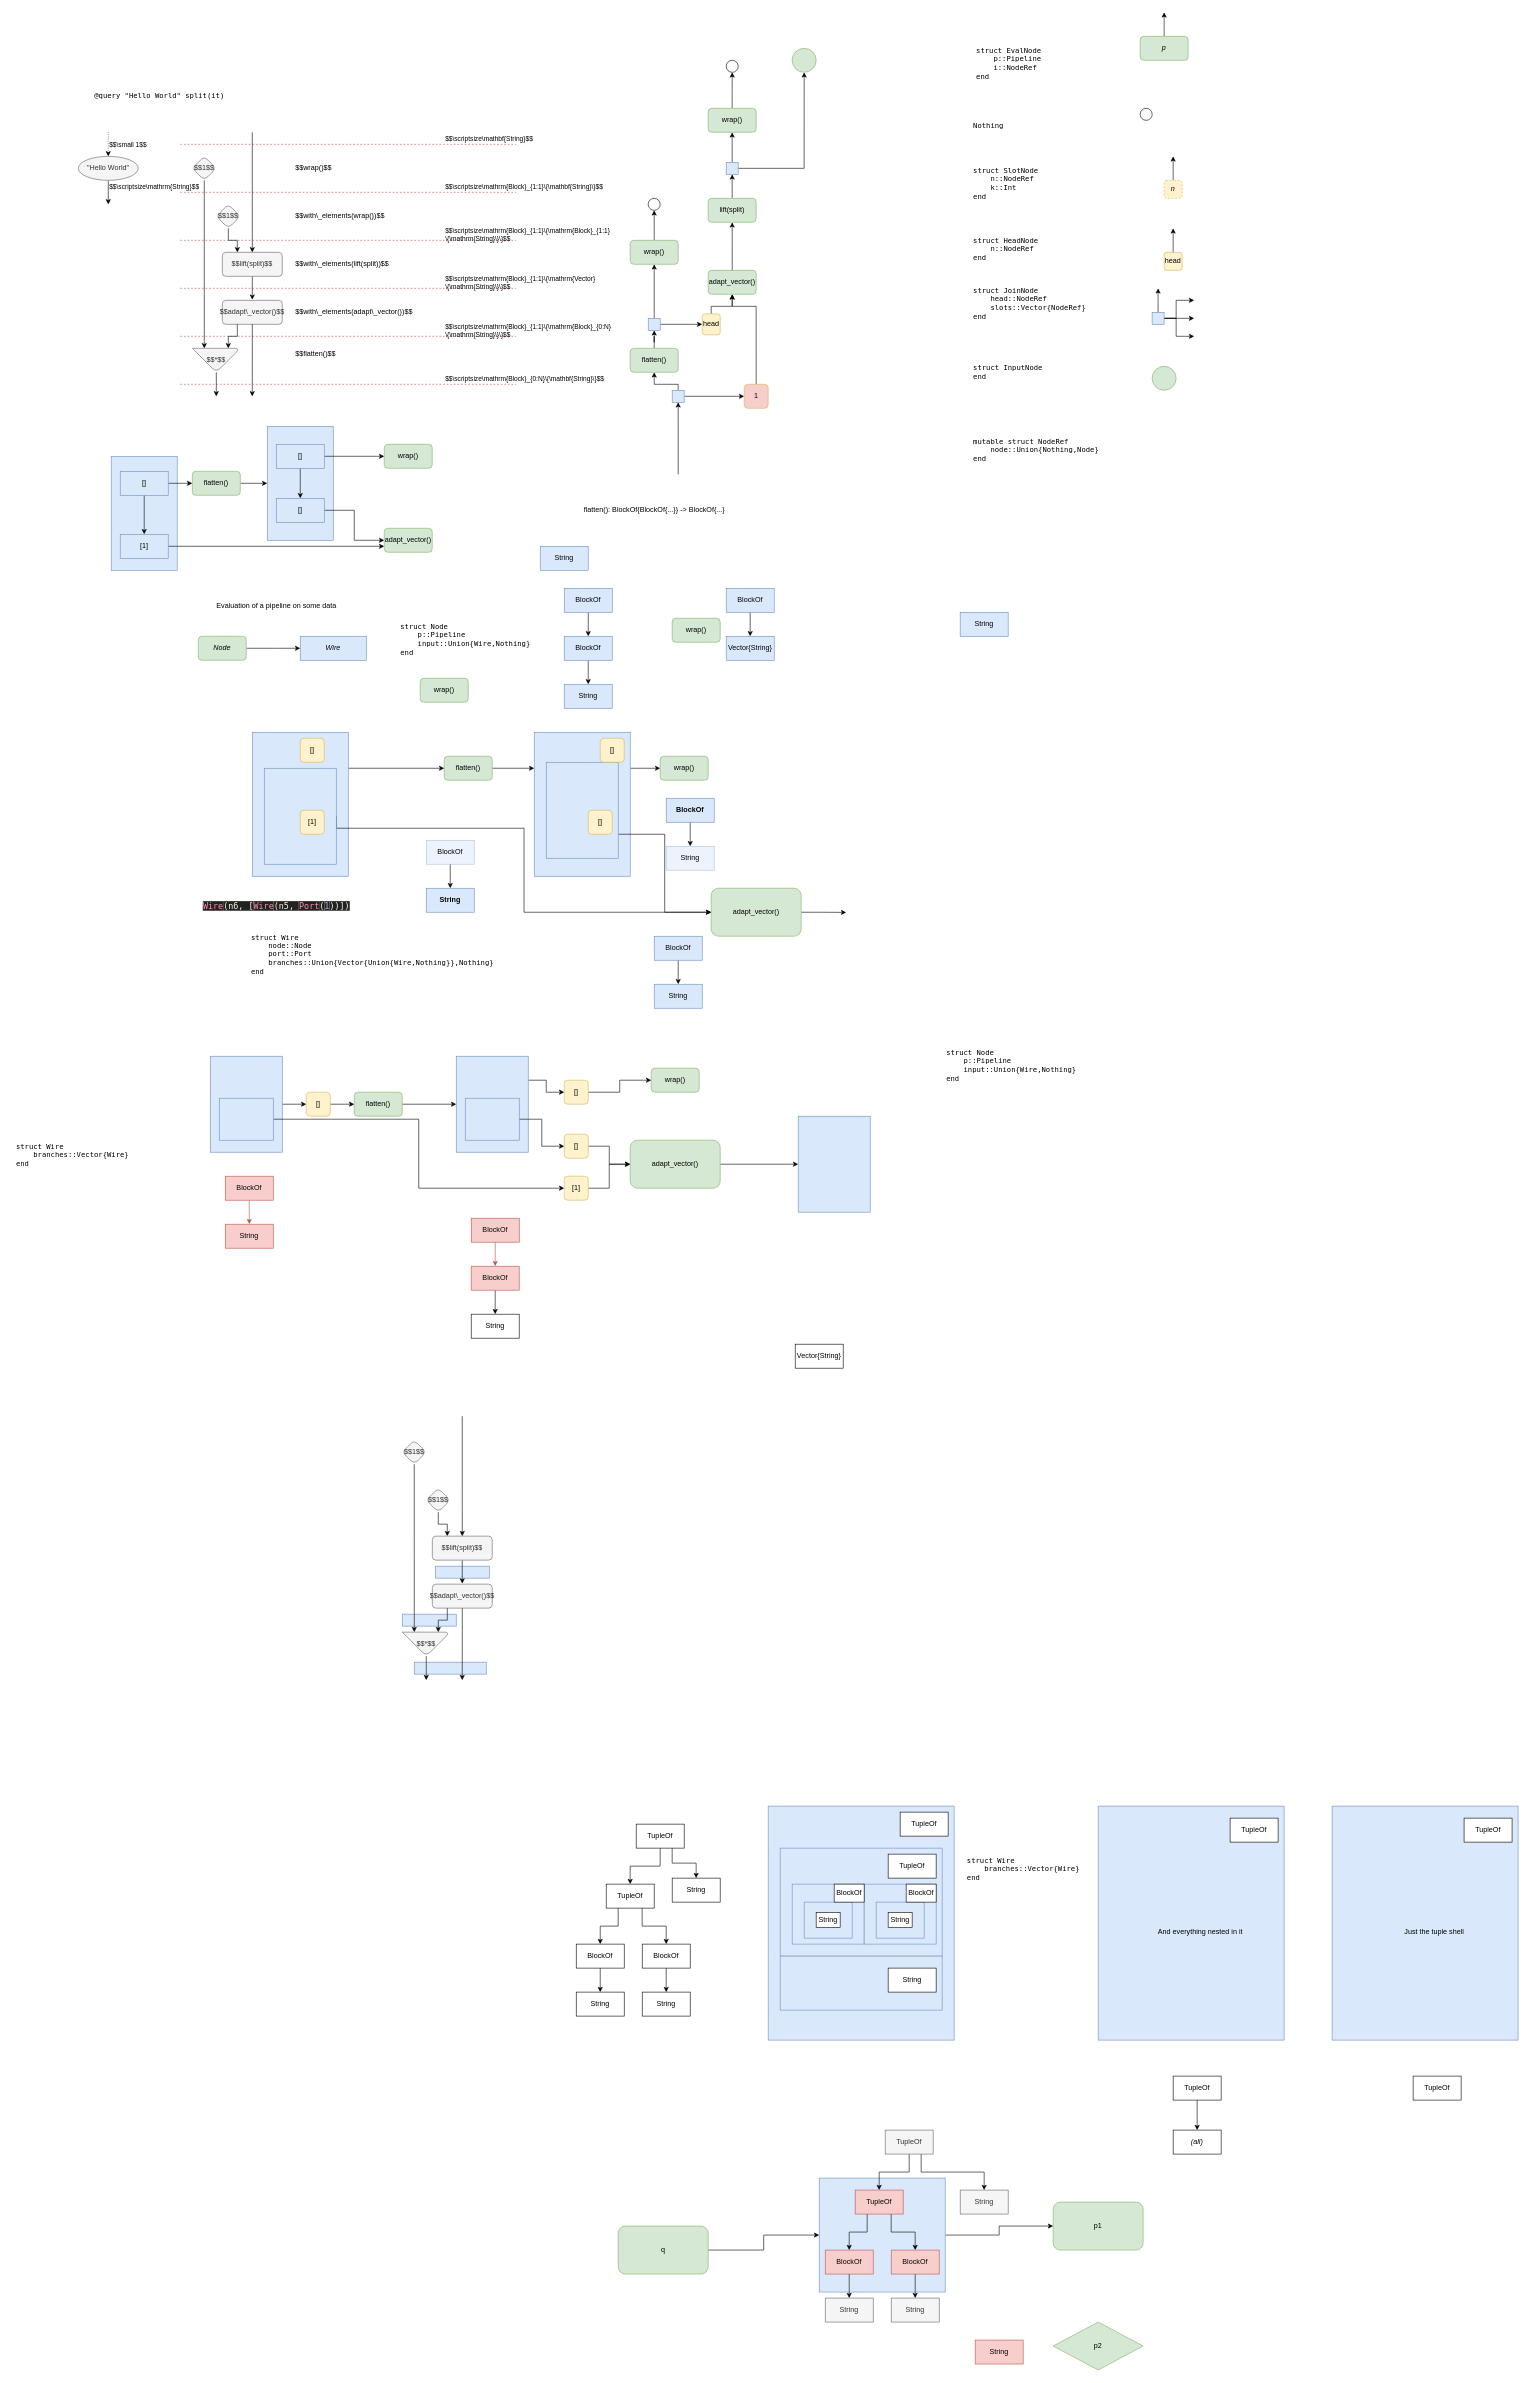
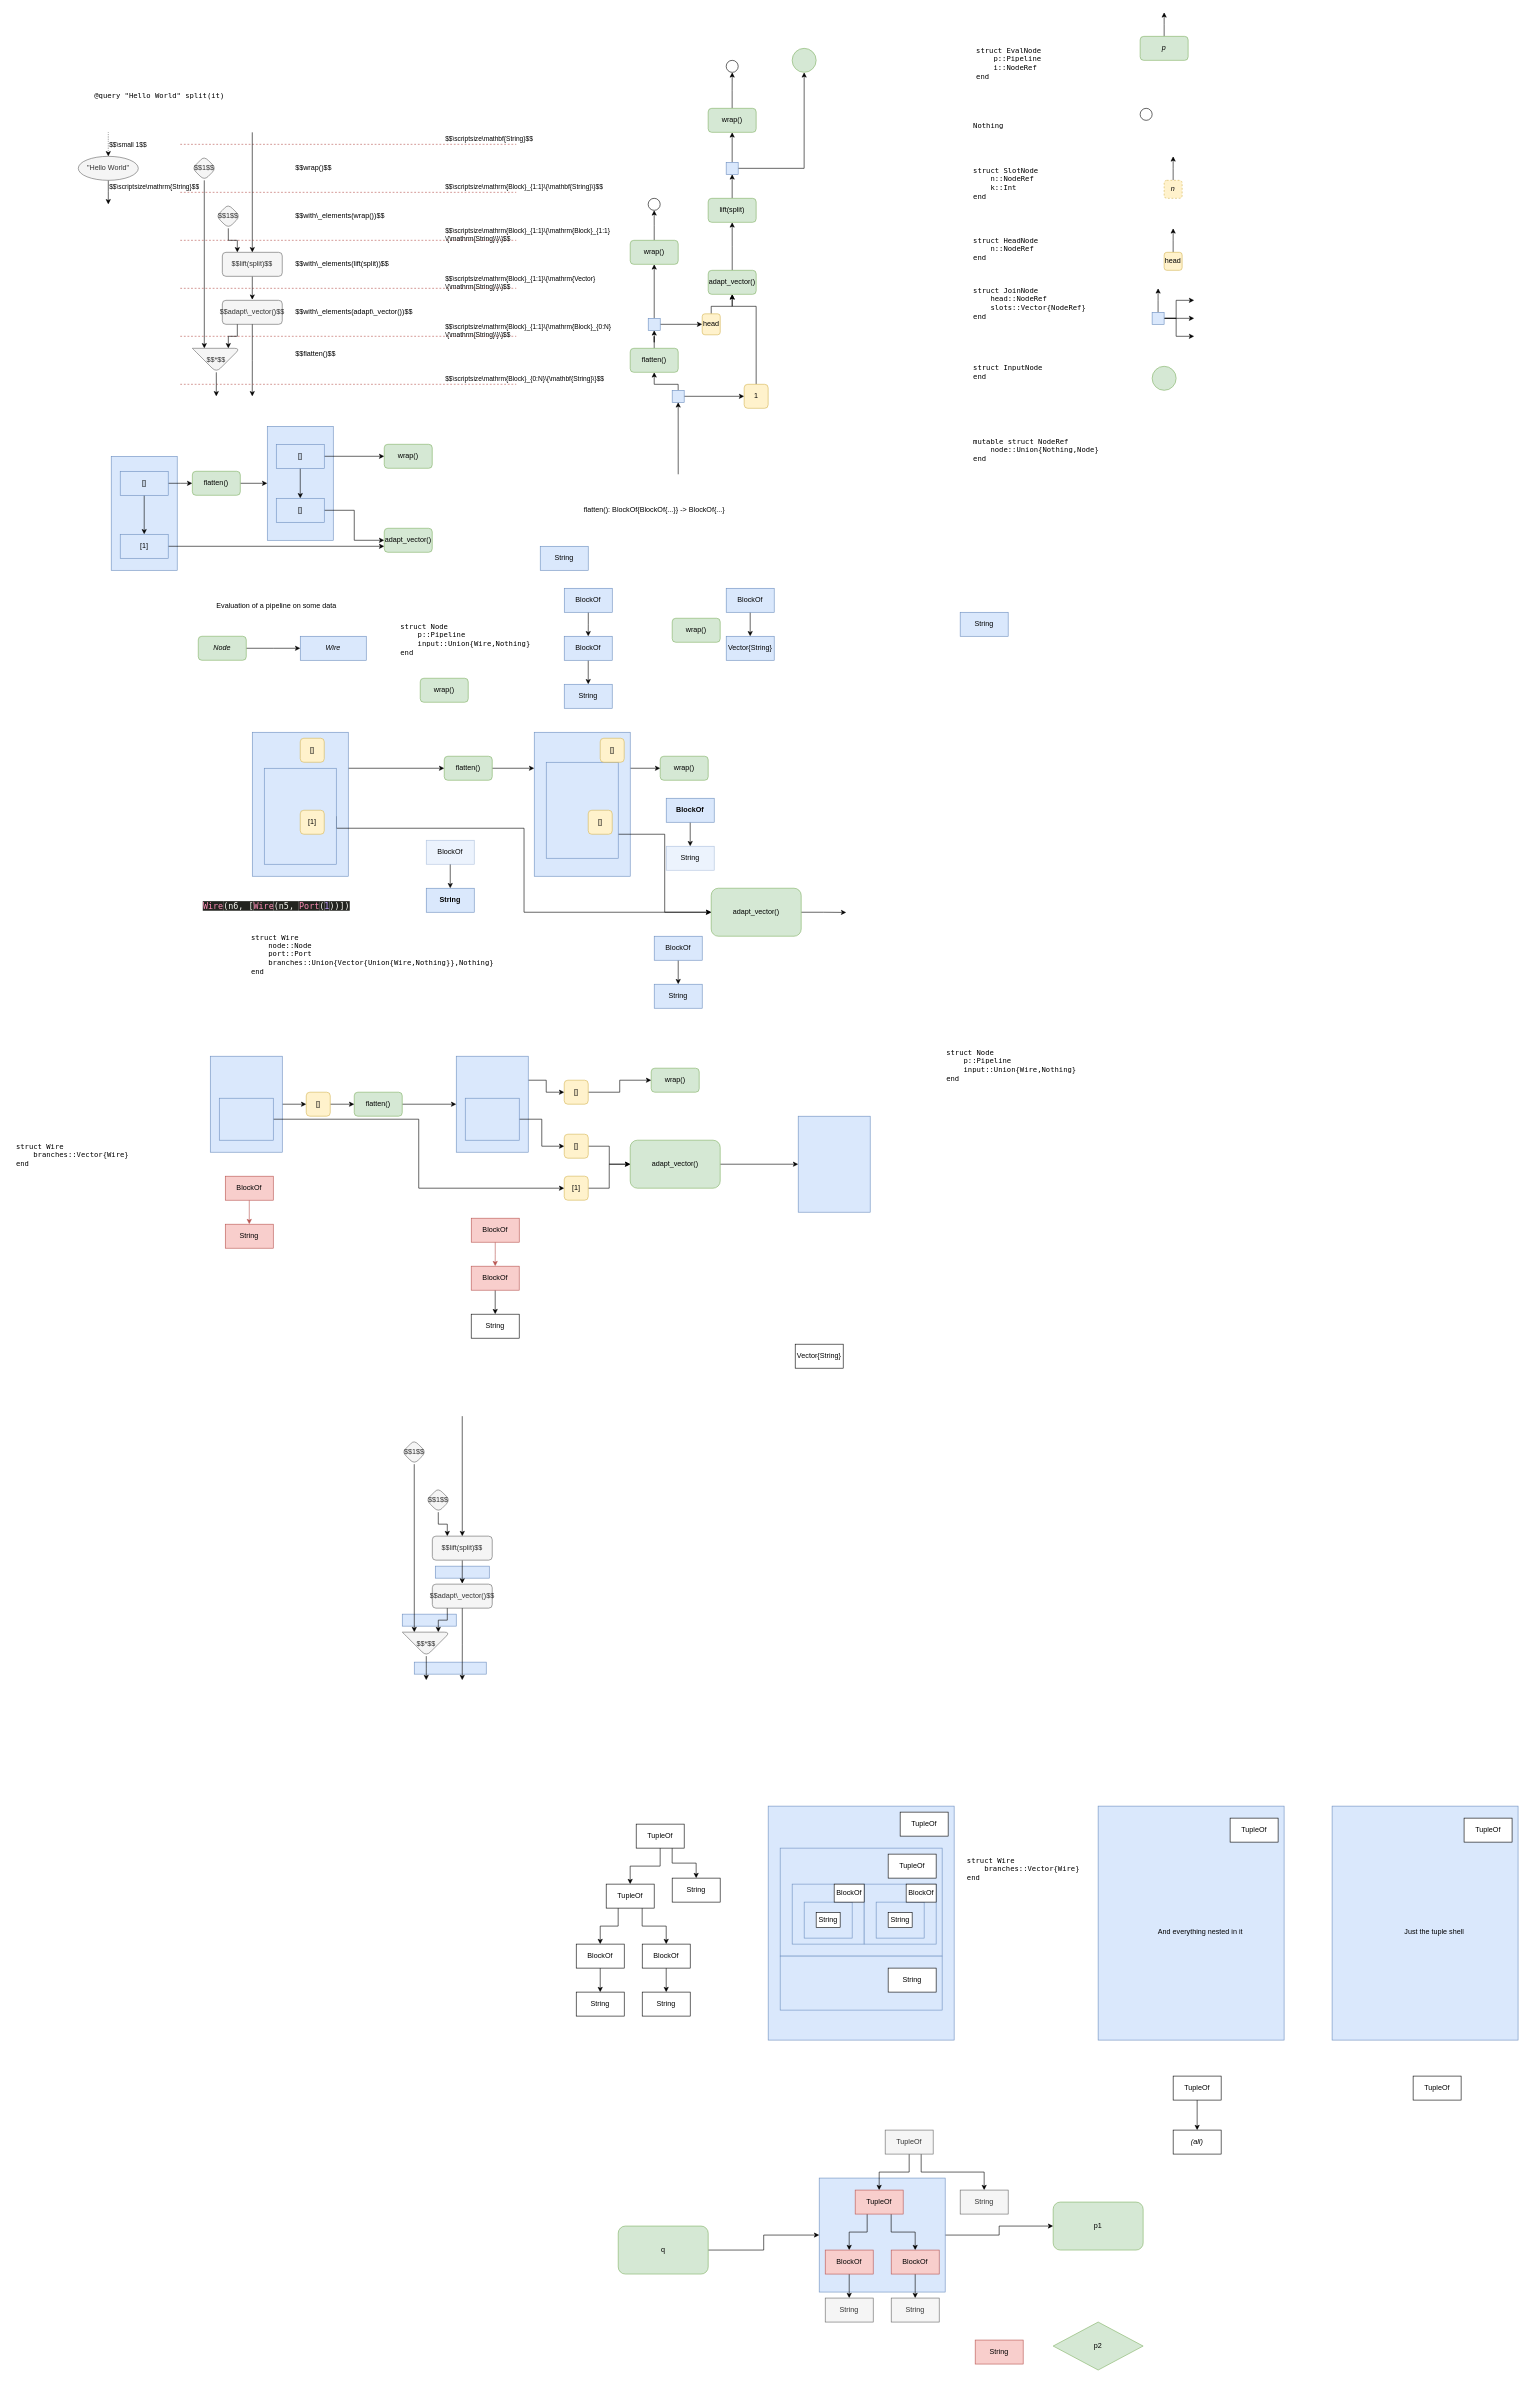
- <mxCell id="219" value="1" style="rounded=1;whiteSpace=wrap;html=1;fillColor=#f8cecc;strokeColor=#d6b656;" parent="1" vertex="1"><mxGeometry x="1239.94" y="640" width="40" height="40" as="geometry" /></mxCell>
+ <mxCell id="219" value="1" style="rounded=1;whiteSpace=wrap;html=1;fillColor=#fff2cc;strokeColor=#d6b656;" parent="1" vertex="1"><mxGeometry x="1239.94" y="640" width="40" height="40" as="geometry" /></mxCell>
